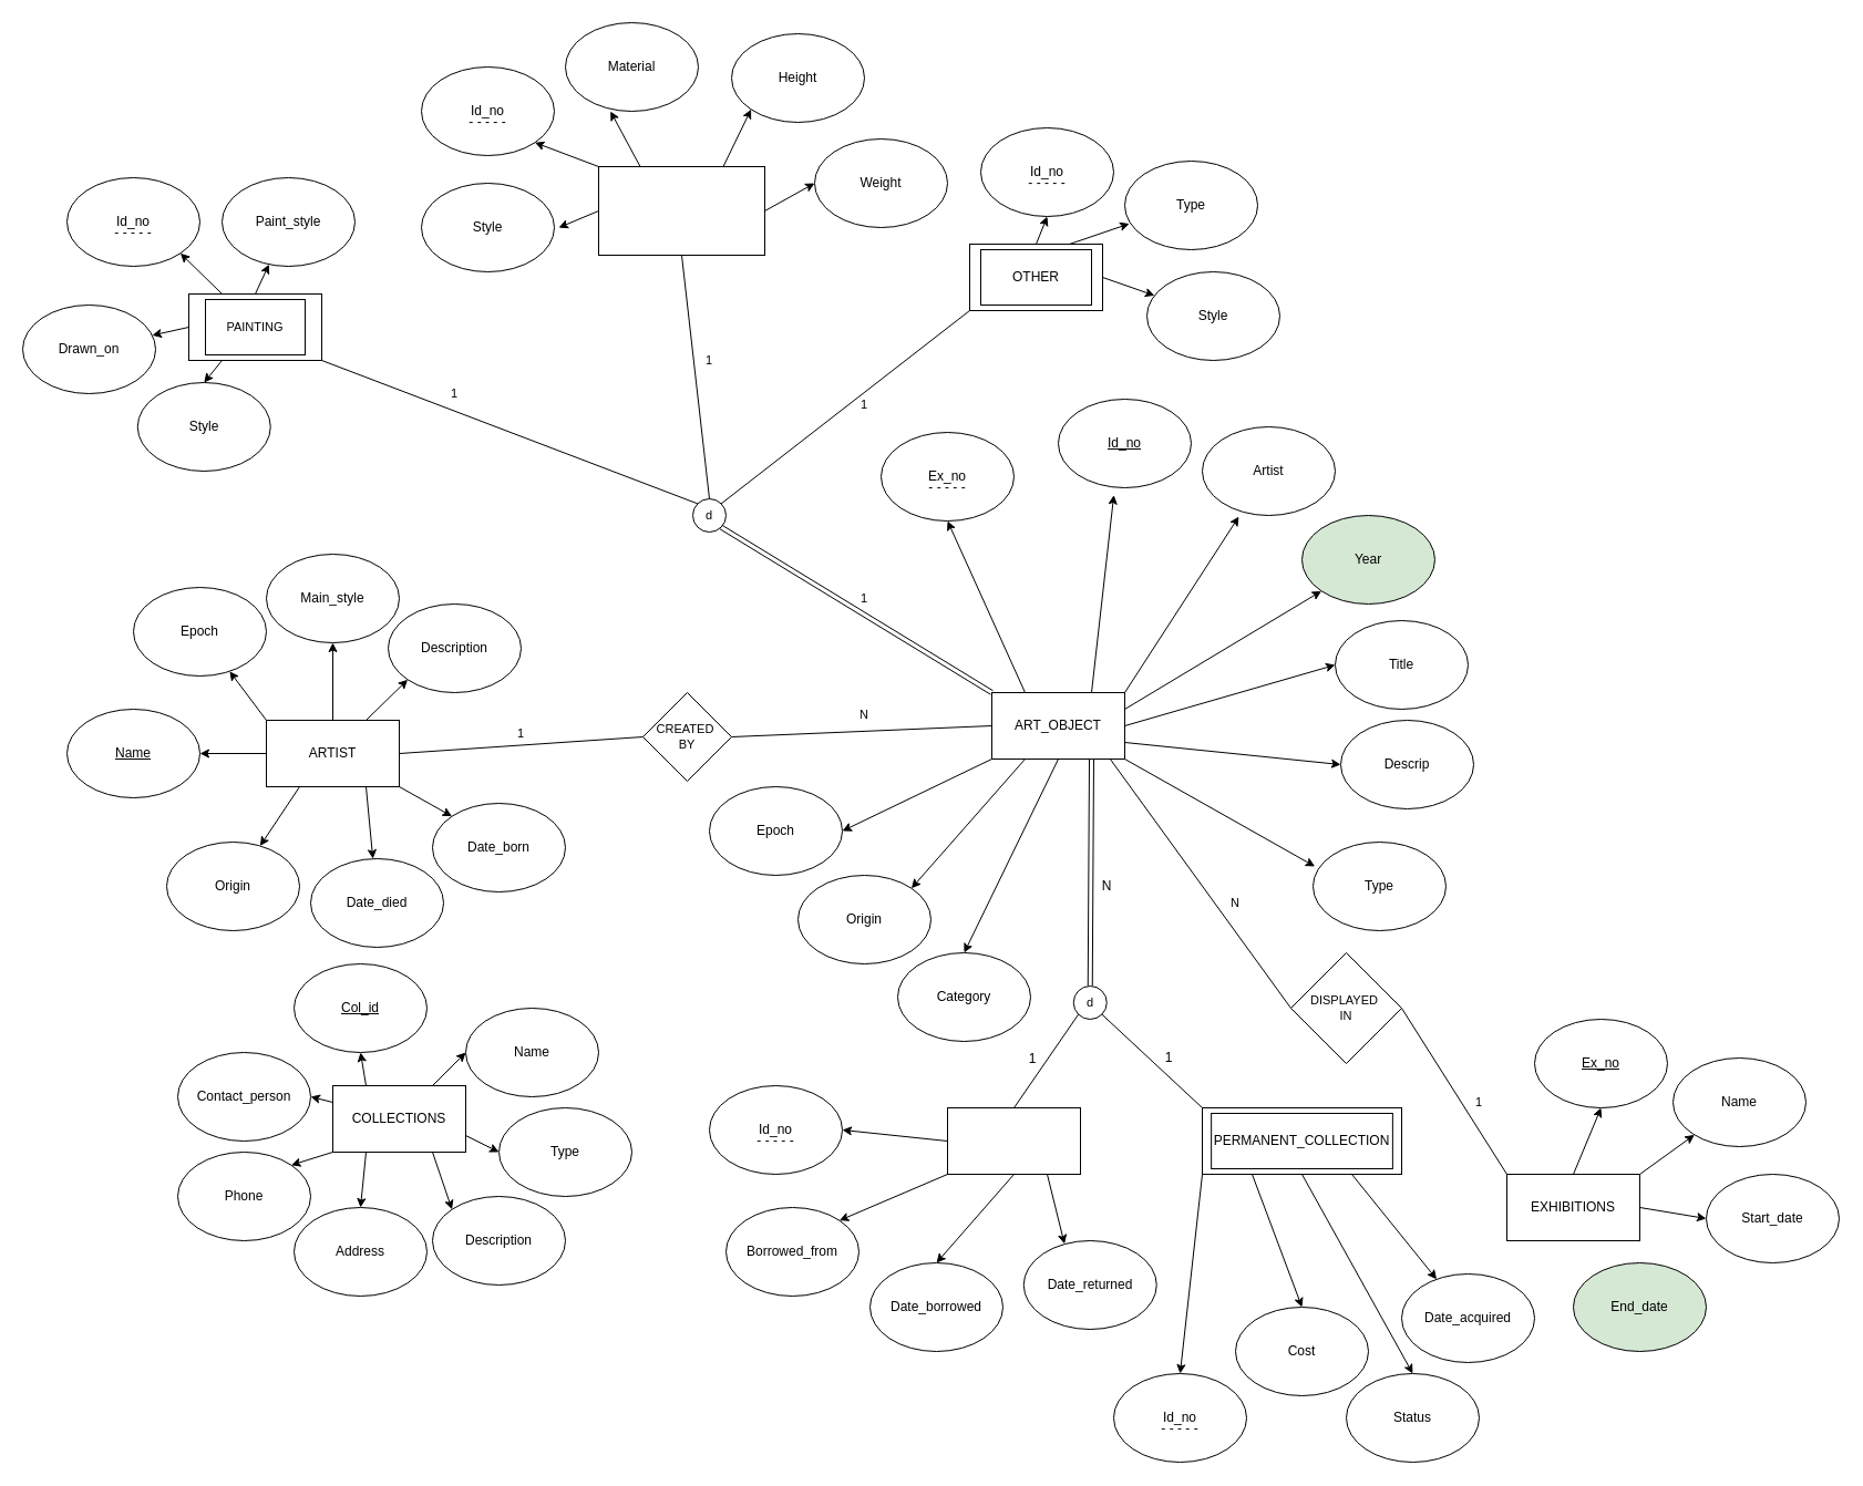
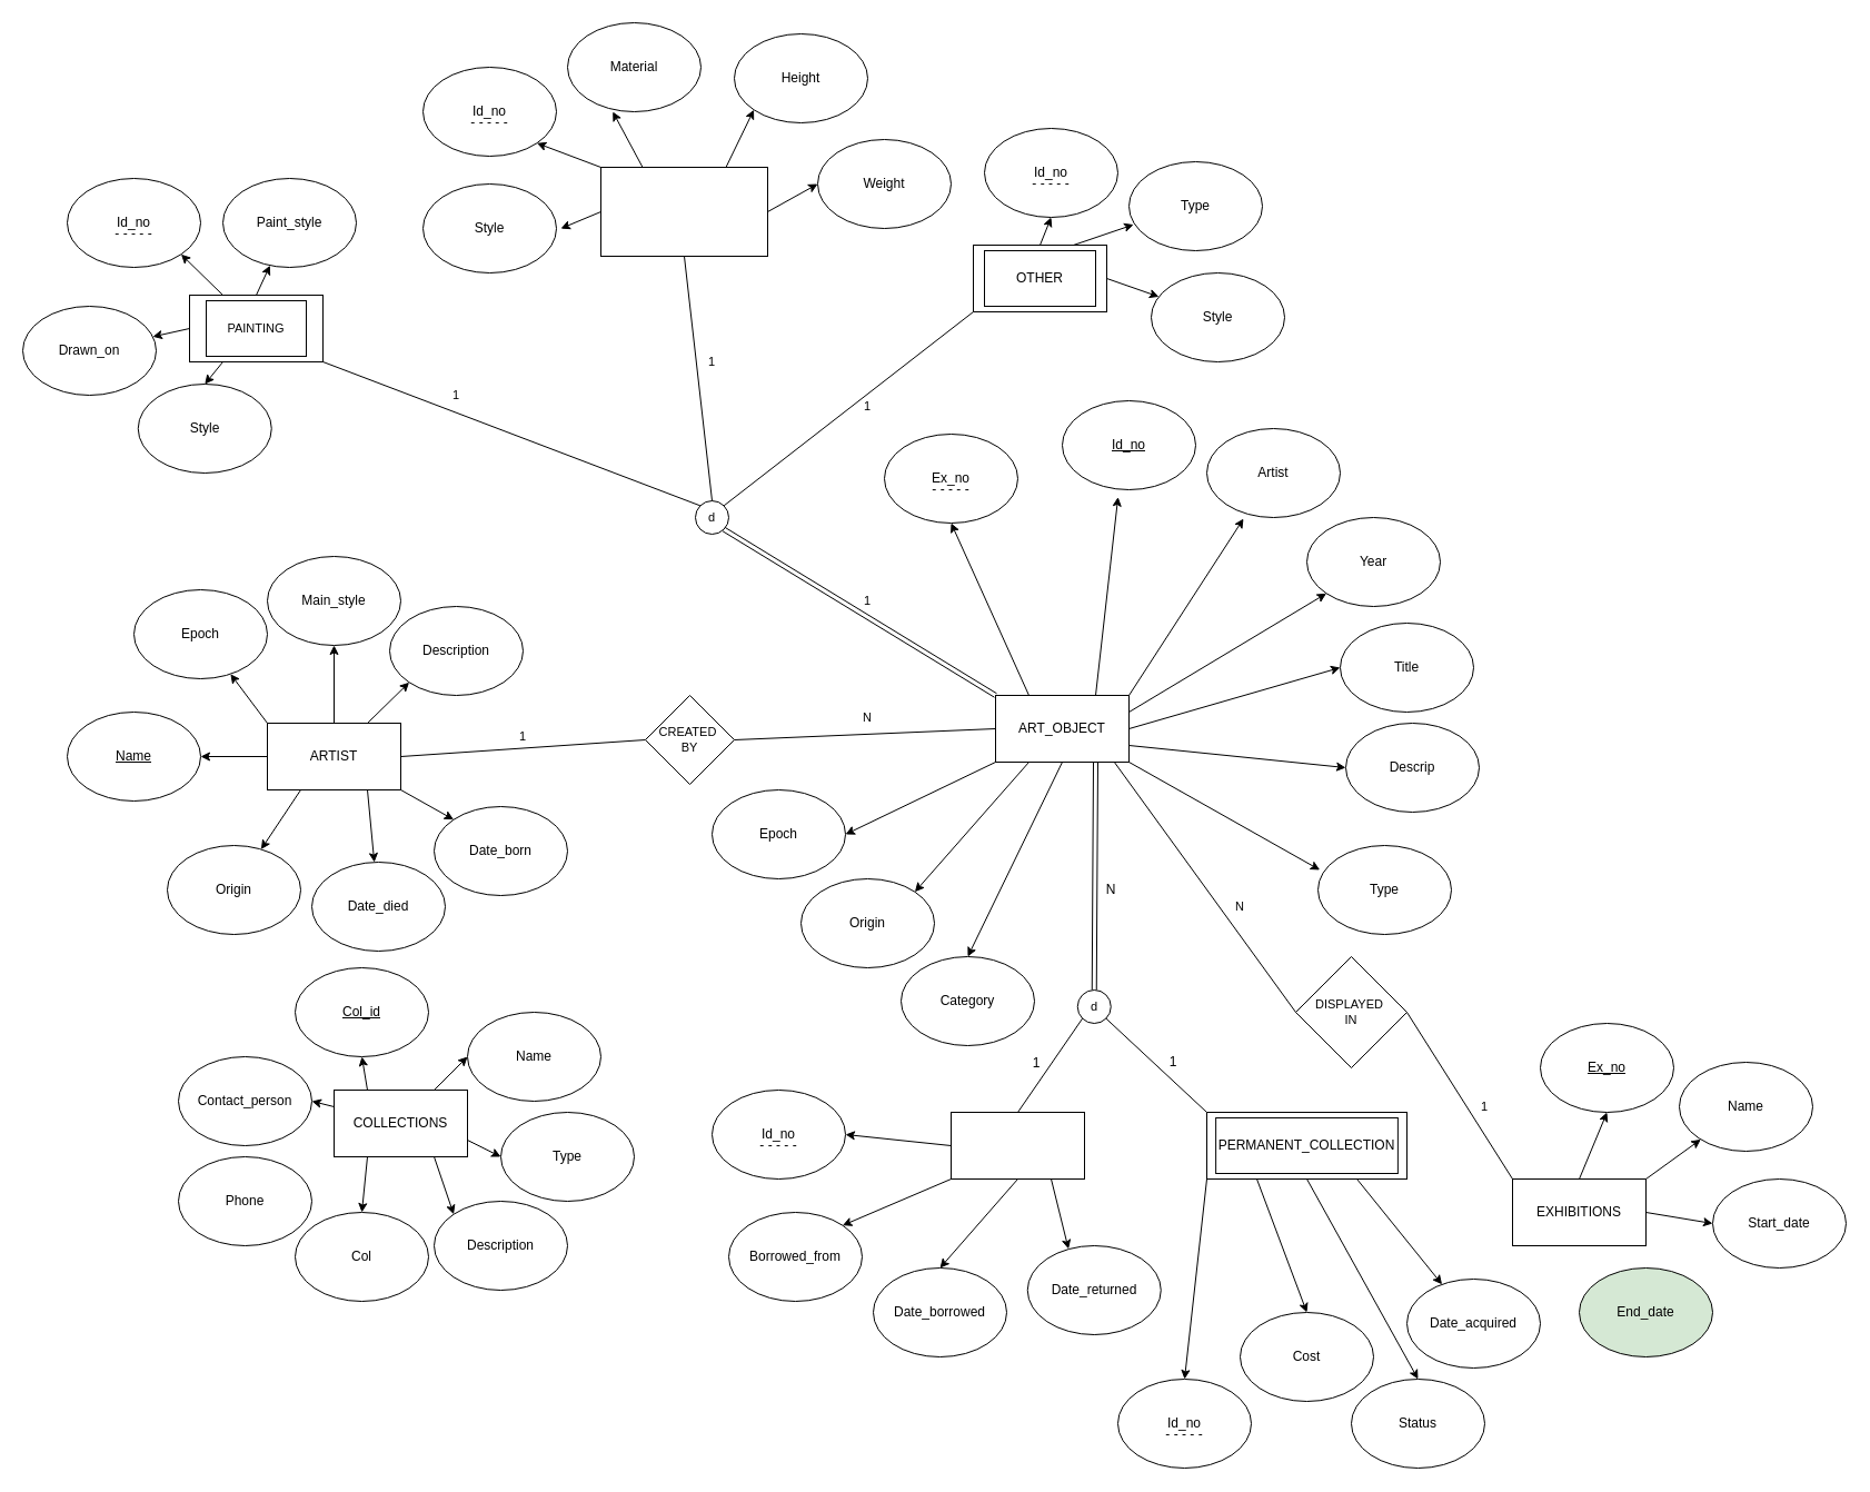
- <mxCell id="2" value="Year" style="ellipse;whiteSpace=wrap;html=1;fillColor=#d5e8d4;" parent="1" vertex="1"><mxGeometry x="1175" y="465" width="120" height="80" as="geometry" /></mxCell>
+ <mxCell id="2" value="Year" style="ellipse;whiteSpace=wrap;html=1;" parent="1" vertex="1"><mxGeometry x="1175" y="465" width="120" height="80" as="geometry" /></mxCell>
- <mxCell id="89" style="edgeStyle=none;html=1;exitX=0;exitY=1;exitDx=0;exitDy=0;entryX=1;entryY=0;entryDx=0;entryDy=0;" parent="1" source="92" target="94" edge="1"><mxGeometry relative="1" as="geometry" /></mxCell>
- <mxCell id="98" value="Address" style="ellipse;whiteSpace=wrap;html=1;" parent="1" vertex="1"><mxGeometry x="265" y="1090" width="120" height="80" as="geometry" /></mxCell>
+ <mxCell id="98" value="Col" style="ellipse;whiteSpace=wrap;html=1;" parent="1" vertex="1"><mxGeometry x="265" y="1090" width="120" height="80" as="geometry" /></mxCell>
